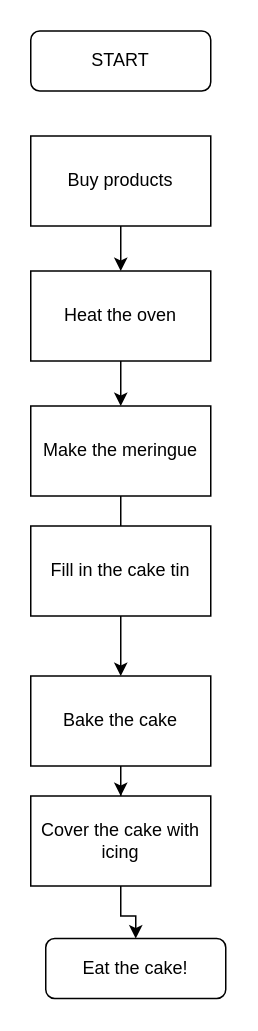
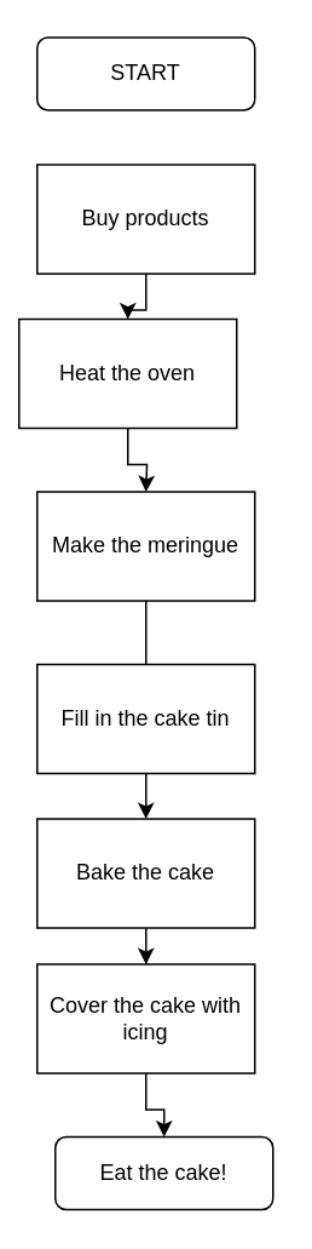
- <mxCell id="13" value="Heat the oven" style="rounded=0;whiteSpace=wrap;html=1;direction=west;" vertex="1" parent="1"><mxGeometry x="20" y="180" width="120" height="60" as="geometry" /></mxCell>
+ <mxCell id="13" value="Heat the oven" style="rounded=0;whiteSpace=wrap;html=1;direction=west;" vertex="1" parent="1"><mxGeometry x="10" y="175" width="120" height="60" as="geometry" /></mxCell>
- <mxCell id="15" value="Fill in the cake tin" style="rounded=0;whiteSpace=wrap;html=1;" vertex="1" parent="1"><mxGeometry x="20" y="350" width="120" height="60" as="geometry" /></mxCell>
+ <mxCell id="15" value="Fill in the cake tin" style="rounded=0;whiteSpace=wrap;html=1;" vertex="1" parent="1"><mxGeometry x="20" y="365" width="120" height="60" as="geometry" /></mxCell>
